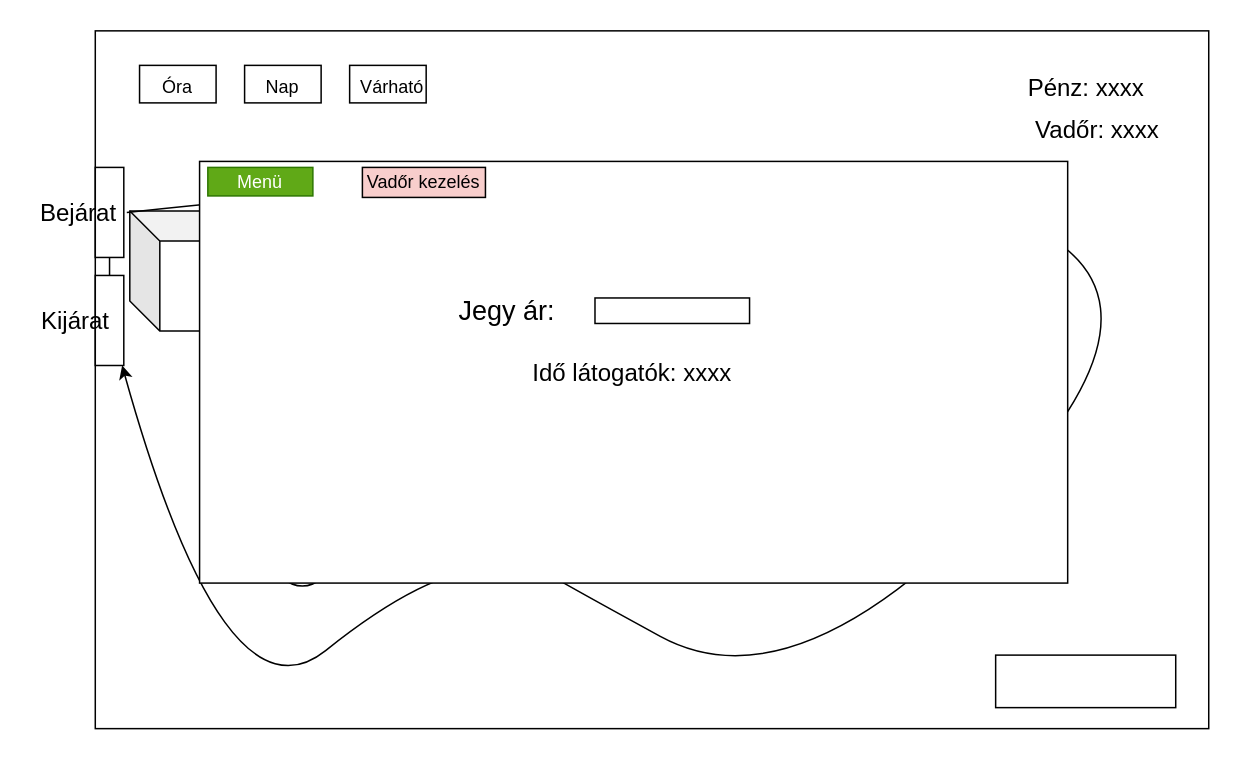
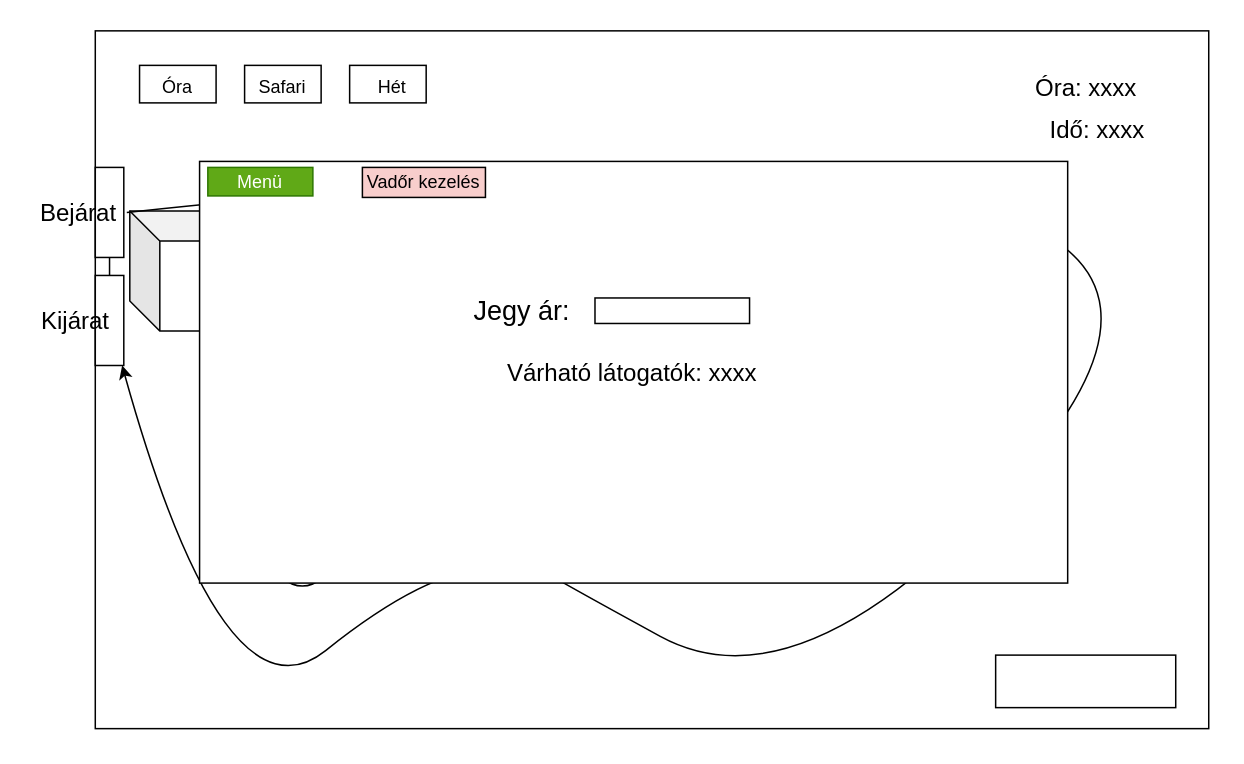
- <mxCell id="9" value="Nap" style="text;html=1;align=center;verticalAlign=middle;whiteSpace=wrap;rounded=0;" vertex="1" parent="1"><mxGeometry x="158" y="43" width="60" height="30" as="geometry" /></mxCell>
+ <mxCell id="9" value="Safari" style="text;html=1;align=center;verticalAlign=middle;whiteSpace=wrap;rounded=0;" vertex="1" parent="1"><mxGeometry x="158" y="43" width="60" height="30" as="geometry" /></mxCell>
- <mxCell id="10" value="Várható" style="text;html=1;align=center;verticalAlign=middle;whiteSpace=wrap;rounded=0;" vertex="1" parent="1"><mxGeometry x="230.5" y="43" width="60" height="30" as="geometry" /></mxCell>
+ <mxCell id="10" value="Hét" style="text;html=1;align=center;verticalAlign=middle;whiteSpace=wrap;rounded=0;" vertex="1" parent="1"><mxGeometry x="230.5" y="43" width="60" height="30" as="geometry" /></mxCell>
- <mxCell id="11" value="&lt;font style=&quot;font-size: 16px;&quot;&gt;Pénz: xxxx&lt;/font&gt;" style="text;html=1;align=center;verticalAlign=middle;whiteSpace=wrap;rounded=0;" vertex="1" parent="1"><mxGeometry x="671.5" y="43" width="103" height="30" as="geometry" /></mxCell>
+ <mxCell id="11" value="&lt;font style=&quot;font-size: 16px;&quot;&gt;Óra: xxxx&lt;/font&gt;" style="text;html=1;align=center;verticalAlign=middle;whiteSpace=wrap;rounded=0;" vertex="1" parent="1"><mxGeometry x="671.5" y="43" width="103" height="30" as="geometry" /></mxCell>
- <mxCell id="12" value="&lt;font style=&quot;font-size: 16px;&quot;&gt;Vadőr: xxxx&lt;/font&gt;" style="text;html=1;align=center;verticalAlign=middle;whiteSpace=wrap;rounded=0;" vertex="1" parent="1"><mxGeometry x="671.5" y="71" width="117.5" height="30" as="geometry" /></mxCell>
+ <mxCell id="12" value="&lt;font style=&quot;font-size: 16px;&quot;&gt;Idő: xxxx&lt;/font&gt;" style="text;html=1;align=center;verticalAlign=middle;whiteSpace=wrap;rounded=0;" vertex="1" parent="1"><mxGeometry x="671.5" y="71" width="117.5" height="30" as="geometry" /></mxCell>
- <mxCell id="37" value="&lt;font style=&quot;font-size: 18px;&quot;&gt;Jegy ár:&lt;/font&gt;" style="text;html=1;align=center;verticalAlign=middle;whiteSpace=wrap;rounded=0;strokeWidth=1;" vertex="1" parent="1"><mxGeometry x="295" y="192" width="85" height="30" as="geometry" /></mxCell>
+ <mxCell id="37" value="&lt;font style=&quot;font-size: 18px;&quot;&gt;Jegy ár:&lt;/font&gt;" style="text;html=1;align=center;verticalAlign=middle;whiteSpace=wrap;rounded=0;strokeWidth=1;" vertex="1" parent="1"><mxGeometry x="305" y="192" width="85" height="30" as="geometry" /></mxCell>
- <mxCell id="39" value="&lt;font style=&quot;font-size: 16px;&quot;&gt;Idő látogatók: xxxx&lt;/font&gt;" style="text;html=1;align=center;verticalAlign=middle;whiteSpace=wrap;rounded=0;" vertex="1" parent="1"><mxGeometry x="308" y="232.5" width="226" height="30" as="geometry" /></mxCell>
+ <mxCell id="39" value="&lt;font style=&quot;font-size: 16px;&quot;&gt;Várható látogatók: xxxx&lt;/font&gt;" style="text;html=1;align=center;verticalAlign=middle;whiteSpace=wrap;rounded=0;" vertex="1" parent="1"><mxGeometry x="308" y="232.5" width="226" height="30" as="geometry" /></mxCell>
